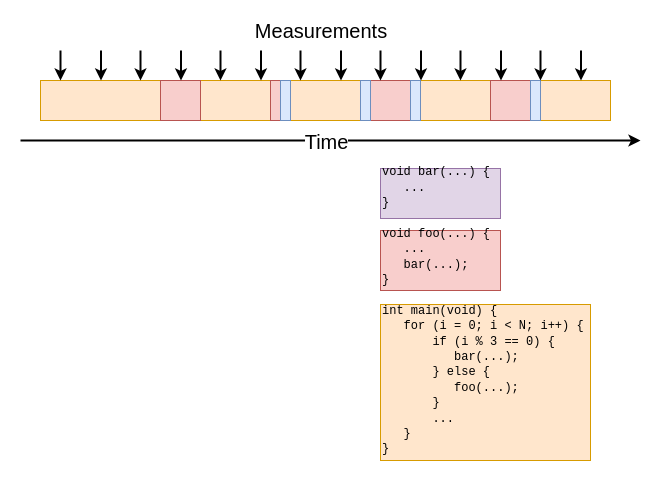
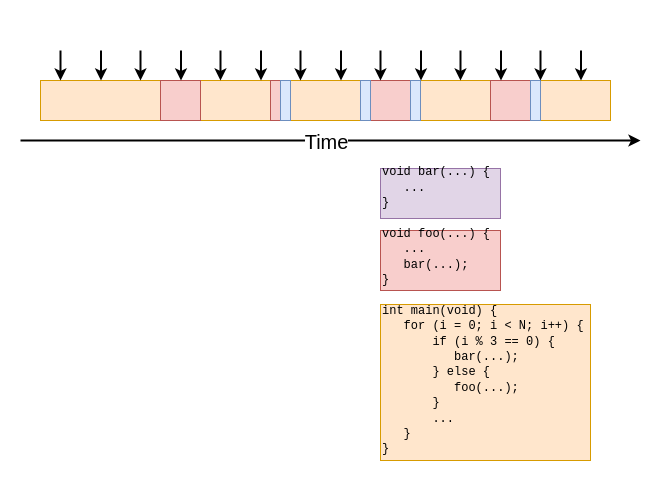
- <mxCell id="35" value="&lt;font style=&quot;font-size: 20px&quot;&gt;Measurements&lt;/font&gt;" style="text;html=1;strokeColor=none;fillColor=none;align=center;verticalAlign=middle;whiteSpace=wrap;rounded=0;" vertex="1" parent="1"><mxGeometry x="240.5" y="20" width="160" height="20" as="geometry" /></mxCell>
